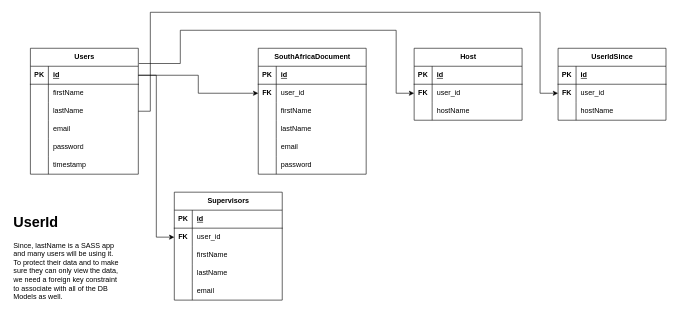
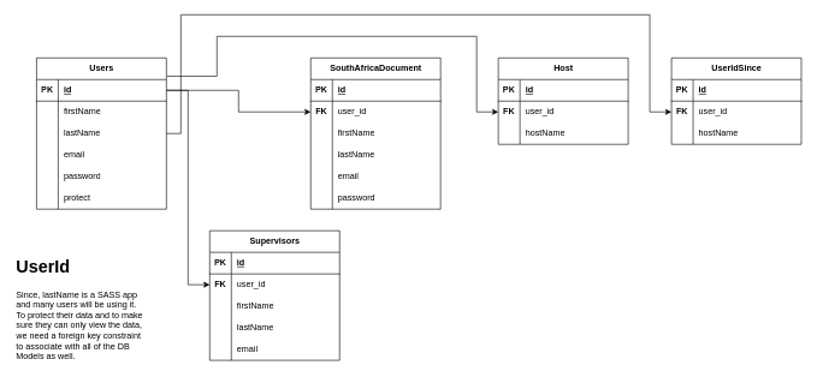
- <mxCell id="21" value="timestamp" style="shape=partialRectangle;connectable=0;fillColor=none;top=0;left=0;bottom=0;right=0;align=left;spacingLeft=6;overflow=hidden;whiteSpace=wrap;html=1;" vertex="1" parent="19"><mxGeometry x="30" width="150" height="30" as="geometry"><mxRectangle width="150" height="30" as="alternateBounds" /></mxGeometry></mxCell>
+ <mxCell id="21" value="protect" style="shape=partialRectangle;connectable=0;fillColor=none;top=0;left=0;bottom=0;right=0;align=left;spacingLeft=6;overflow=hidden;whiteSpace=wrap;html=1;" vertex="1" parent="19"><mxGeometry x="30" width="150" height="30" as="geometry"><mxRectangle width="150" height="30" as="alternateBounds" /></mxGeometry></mxCell>
